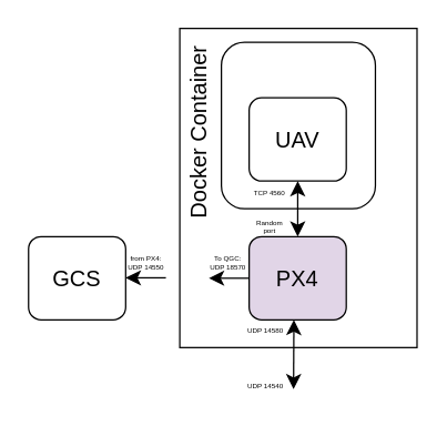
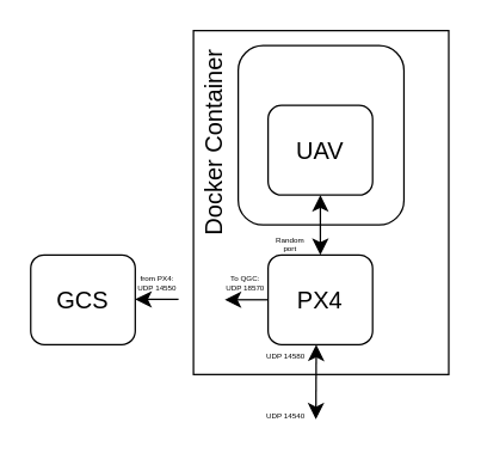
- <mxCell id="8" value="TCP 4560" style="text;html=1;strokeColor=none;fillColor=none;align=center;verticalAlign=middle;whiteSpace=wrap;rounded=0;fontSize=5;" vertex="1" parent="1"><mxGeometry x="179" y="130" width="30" height="15" as="geometry" /></mxCell>
- <mxCell id="5" value="PX4" style="rounded=1;whiteSpace=wrap;html=1;fontSize=16;fillColor=#e1d5e7;" vertex="1" parent="1"><mxGeometry x="179" y="170" width="70" height="60" as="geometry" /></mxCell>
+ <mxCell id="5" value="PX4" style="rounded=1;whiteSpace=wrap;html=1;fontSize=16;" vertex="1" parent="1"><mxGeometry x="179" y="170" width="70" height="60" as="geometry" /></mxCell>
